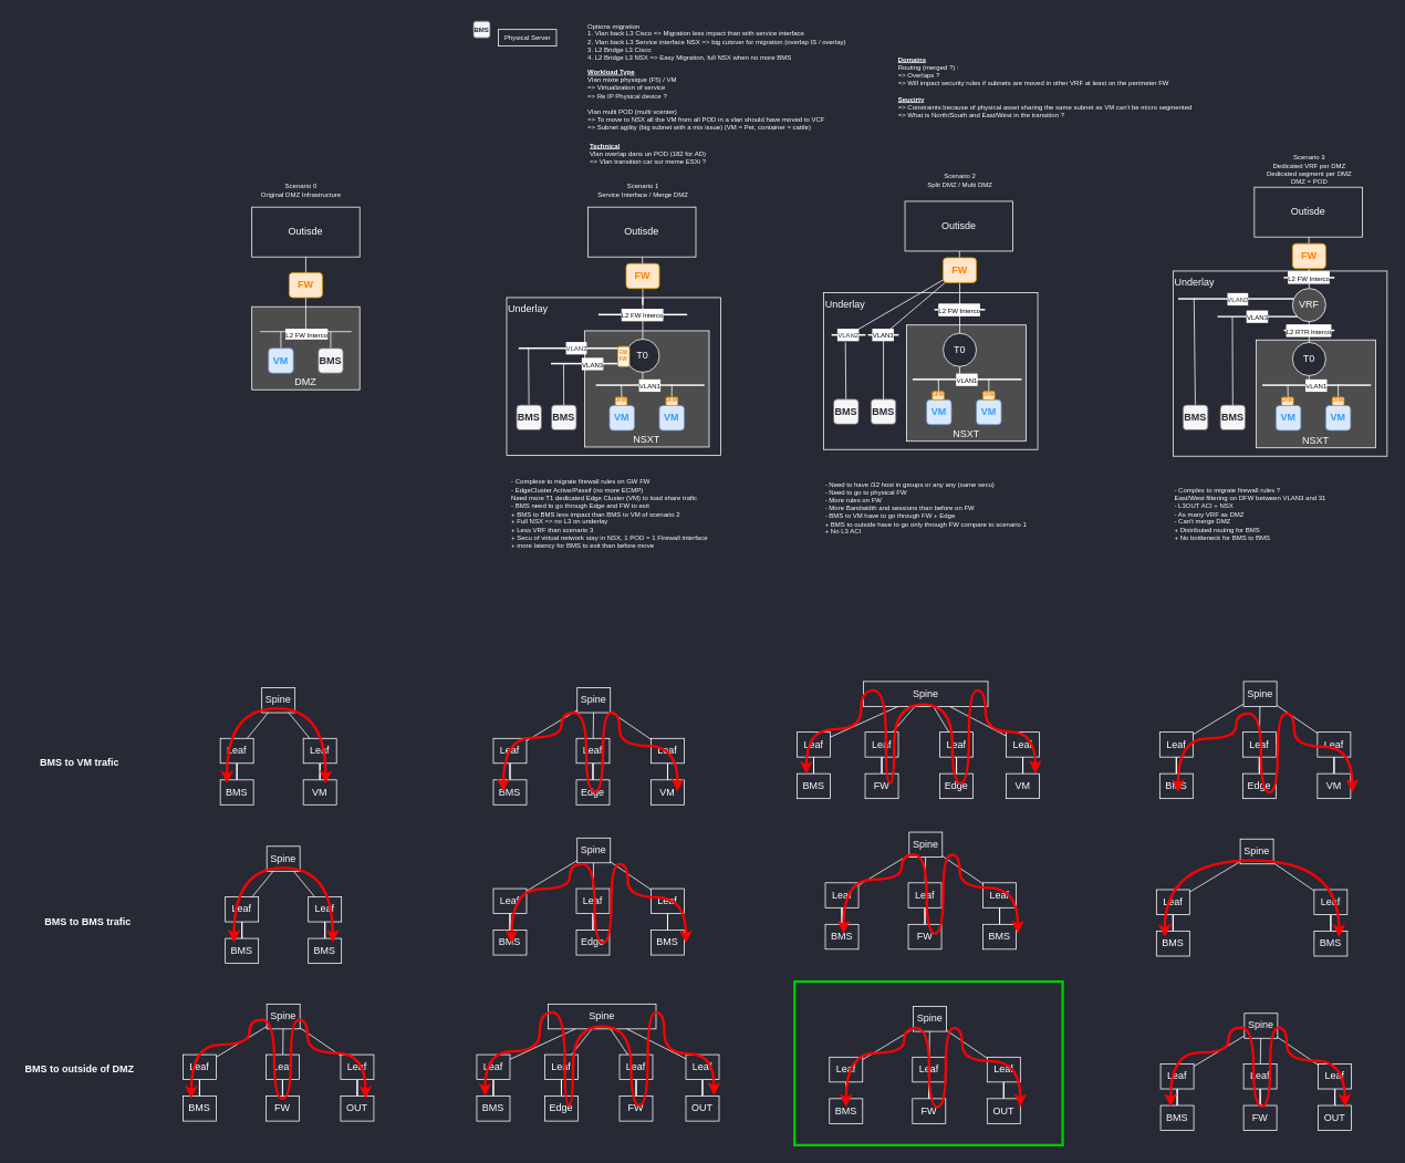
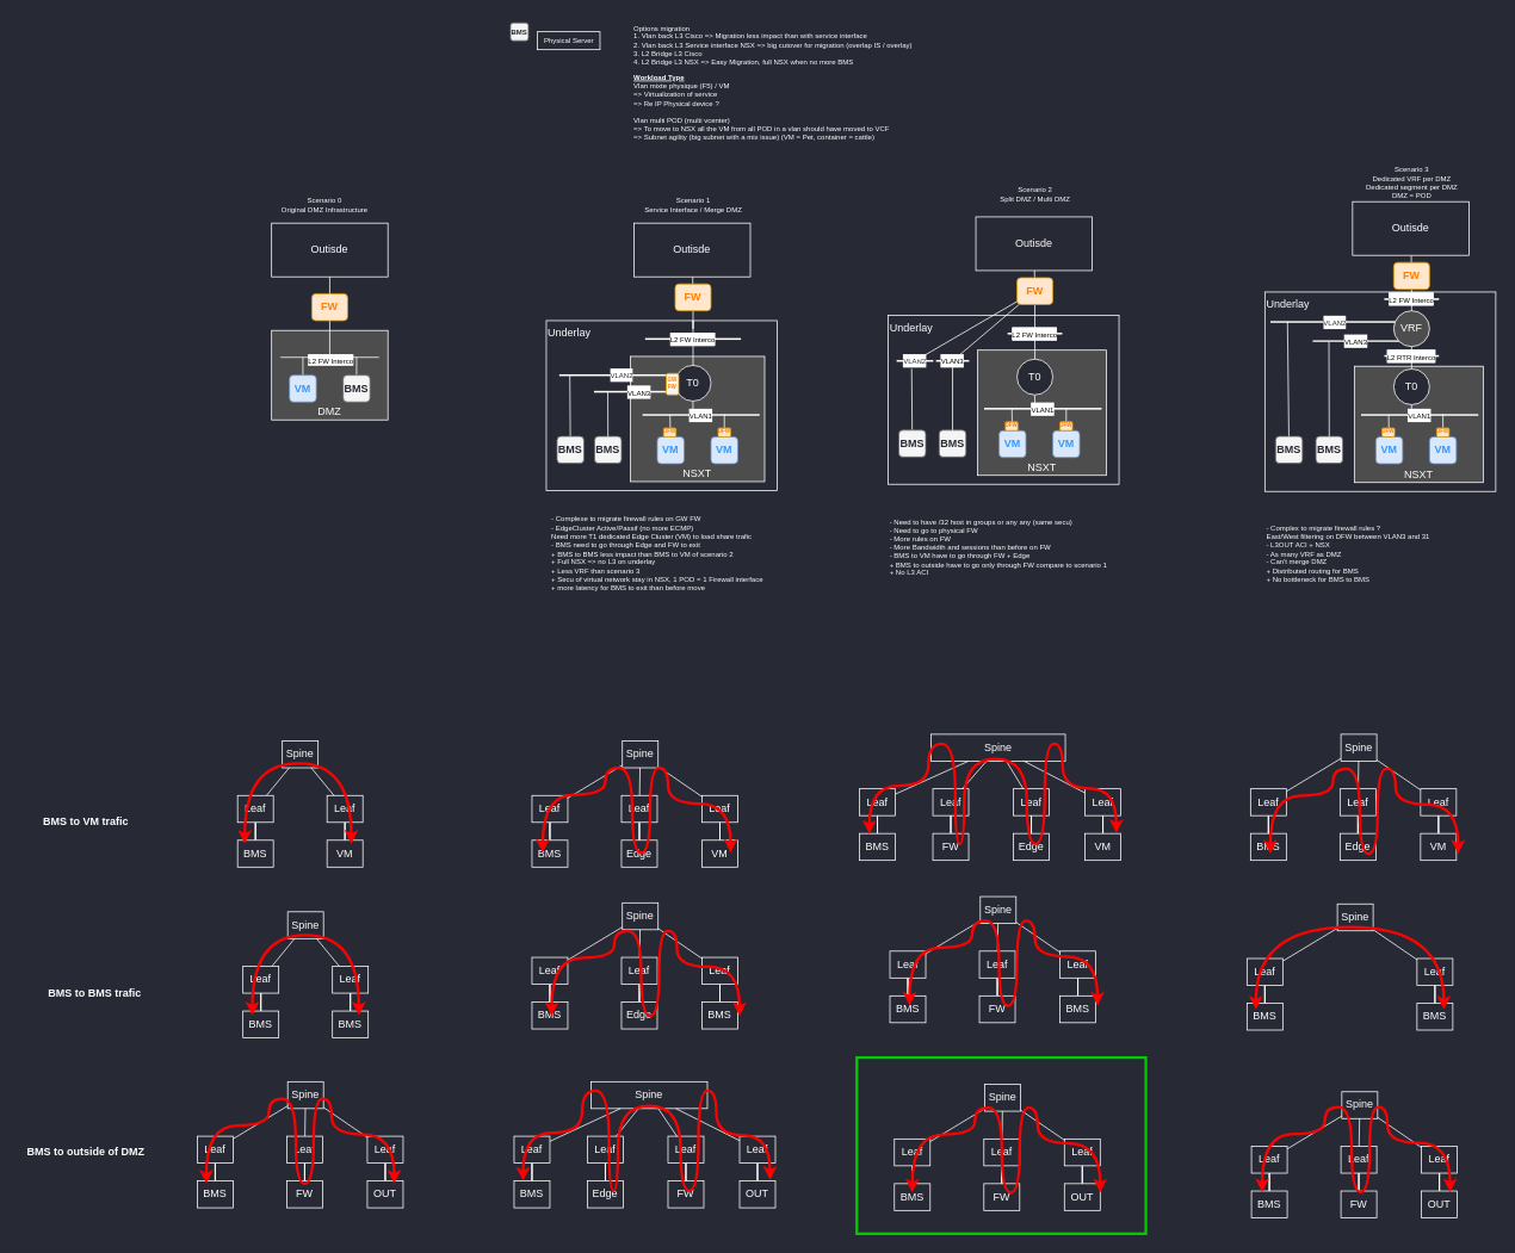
- <mxCell id="108" value="&lt;b&gt;&lt;u&gt;Domains&lt;/u&gt;&lt;/b&gt;&lt;br&gt;Routing (merged ?) :&lt;br&gt;=&amp;gt; Overlaps ?&lt;br&gt;=&amp;gt; Will impact security rules if subnets are moved in other VRF at least on the perimeter FW&lt;br&gt;&lt;br&gt;&lt;b&gt;&lt;u&gt;Seucirty&lt;/u&gt;&lt;/b&gt;&lt;br&gt;=&amp;gt; Constraints because of physical asset sharing the same subnet as VM can't be micro segmented&lt;br&gt;=&amp;gt; What is North/South and East/West in the transition ?" style="text;html=1;align=left;verticalAlign=middle;resizable=0;points=[];autosize=1;strokeColor=none;fillColor=none;fontSize=8;fontColor=#FFFFFF;" parent="1" vertex="1"><mxGeometry x="1080" y="60" width="370" height="90" as="geometry" /></mxCell>
- <mxCell id="107" value="&lt;div style=&quot;text-align: left&quot;&gt;&lt;b&gt;&lt;u&gt;Technical&lt;/u&gt;&lt;/b&gt;&lt;/div&gt;Vlan overlap dans un POD (182 for AD)&lt;br&gt;=&amp;gt; Vlan transition car sur meme ESXi ?" style="text;html=1;align=center;verticalAlign=middle;resizable=0;points=[];autosize=1;strokeColor=none;fillColor=none;fontSize=8;fontColor=#FFFFFF;" parent="1" vertex="1"><mxGeometry x="700" y="165" width="160" height="40" as="geometry" /></mxCell>
